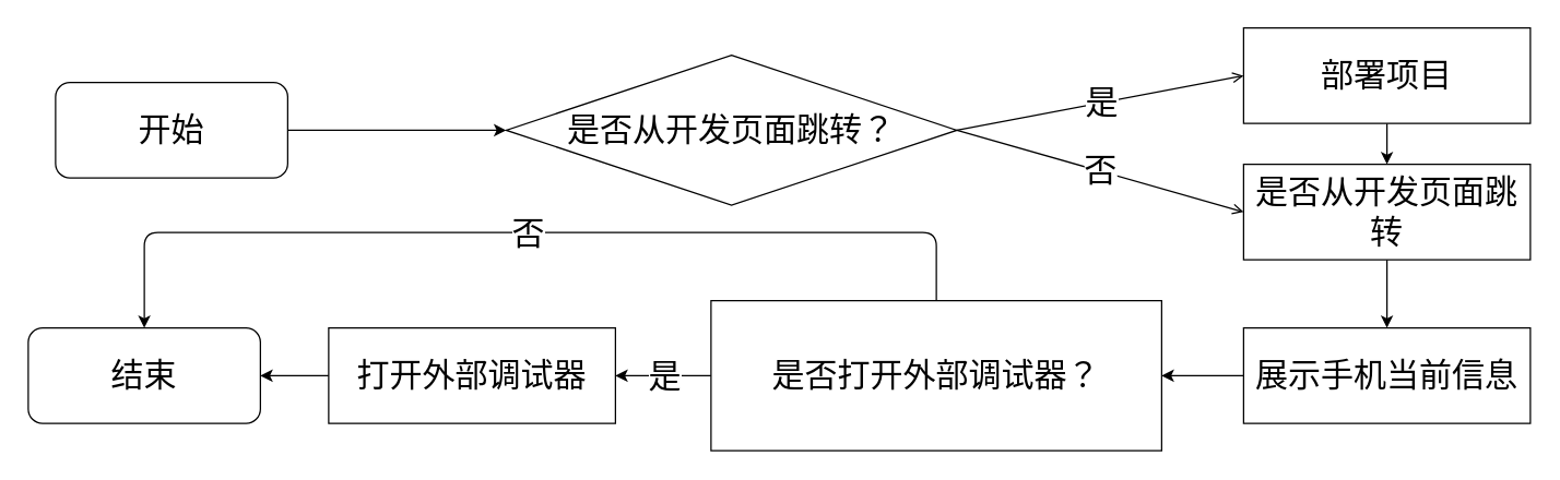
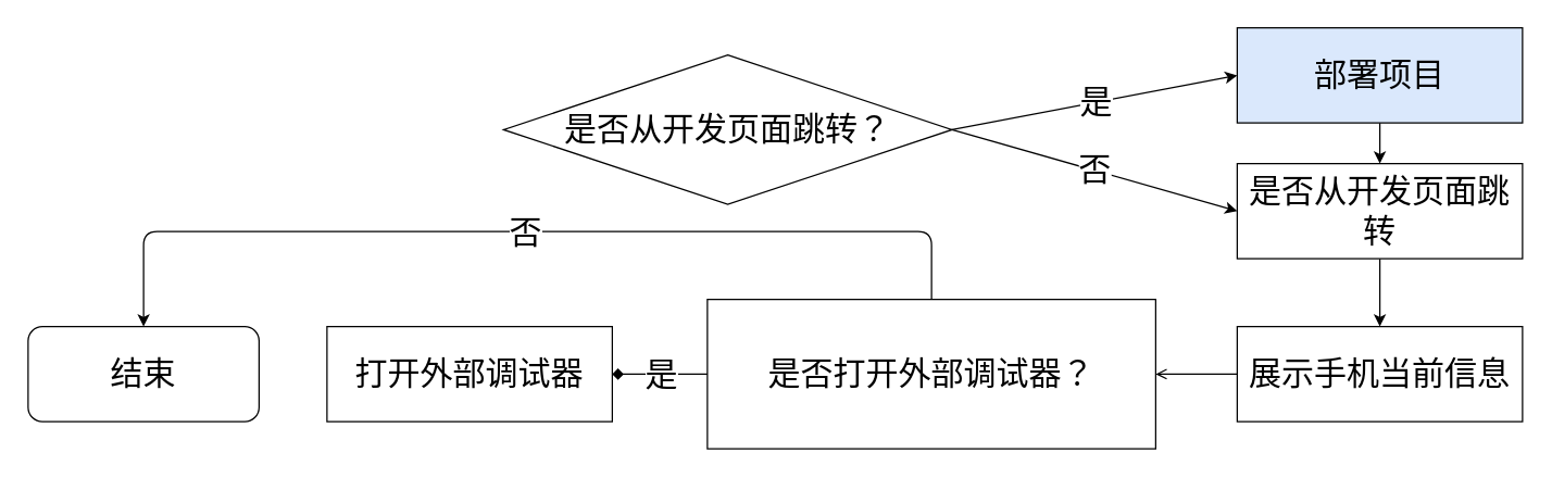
- <mxCell id="6" value="部署项目" style="rounded=0;whiteSpace=wrap;html=1;fontSize=24;" vertex="1" parent="1"><mxGeometry x="910" y="20" width="210" height="70" as="geometry" /></mxCell>
+ <mxCell id="6" value="部署项目" style="rounded=0;whiteSpace=wrap;html=1;fontSize=24;fillColor=#dae8fc;" vertex="1" parent="1"><mxGeometry x="910" y="20" width="210" height="70" as="geometry" /></mxCell>
- <mxCell id="9" value="s" style="endArrow=open;html=1;fontSize=24;exitX=1;exitY=0.5;exitDx=0;exitDy=0;entryX=0;entryY=0.5;entryDx=0;entryDy=0;" edge="1" parent="1" source="4" target="6"><mxGeometry relative="1" as="geometry"><mxPoint x="650" y="220" as="sourcePoint" /><mxPoint x="750" y="220" as="targetPoint" /></mxGeometry></mxCell>
+ <mxCell id="9" value="s" style="endArrow=classic;html=1;fontSize=24;exitX=1;exitY=0.5;exitDx=0;exitDy=0;entryX=0;entryY=0.5;entryDx=0;entryDy=0;" edge="1" parent="1" source="4" target="6"><mxGeometry relative="1" as="geometry"><mxPoint x="650" y="220" as="sourcePoint" /><mxPoint x="750" y="220" as="targetPoint" /></mxGeometry></mxCell>
- <mxCell id="3" value="&lt;font style=&quot;font-size: 24px;&quot;&gt;开始&lt;/font&gt;" style="rounded=1;whiteSpace=wrap;html=1;" vertex="1" parent="1"><mxGeometry x="40" y="60" width="170" height="70" as="geometry" /></mxCell>
- <mxCell id="2" style="edgeStyle=none;html=1;exitX=1;exitY=0.5;exitDx=0;exitDy=0;entryX=0;entryY=0.5;entryDx=0;entryDy=0;fontSize=24;" edge="1" parent="1" source="3" target="4"><mxGeometry relative="1" as="geometry" /></mxCell>
- <mxCell id="11" value="" style="endArrow=open;html=1;fontSize=24;exitX=1;exitY=0.5;exitDx=0;exitDy=0;entryX=0;entryY=0.5;entryDx=0;entryDy=0;" edge="1" parent="1" source="4" target="8"><mxGeometry relative="1" as="geometry"><mxPoint x="605" y="120" as="sourcePoint" /><mxPoint x="705" y="260" as="targetPoint" /></mxGeometry></mxCell>
+ <mxCell id="11" value="" style="endArrow=classic;html=1;fontSize=24;exitX=1;exitY=0.5;exitDx=0;exitDy=0;entryX=0;entryY=0.5;entryDx=0;entryDy=0;" edge="1" parent="1" source="4" target="8"><mxGeometry relative="1" as="geometry"><mxPoint x="605" y="120" as="sourcePoint" /><mxPoint x="705" y="260" as="targetPoint" /></mxGeometry></mxCell>
- <mxCell id="16" style="edgeStyle=none;html=1;exitX=0;exitY=0.5;exitDx=0;exitDy=0;entryX=1;entryY=0.5;entryDx=0;entryDy=0;fontSize=24;" edge="1" parent="1" source="17" target="18"><mxGeometry relative="1" as="geometry" /></mxCell>
- <mxCell id="19" value="s" style="endArrow=classic;html=1;fontSize=24;exitX=0;exitY=0.5;exitDx=0;exitDy=0;entryX=1;entryY=0.5;entryDx=0;entryDy=0;" edge="1" parent="1" source="15" target="17"><mxGeometry relative="1" as="geometry"><mxPoint x="430" y="450" as="sourcePoint" /><mxPoint x="530" y="450" as="targetPoint" /></mxGeometry></mxCell>
+ <mxCell id="19" value="s" style="endArrow=diamond;html=1;fontSize=24;exitX=0;exitY=0.5;exitDx=0;exitDy=0;entryX=1;entryY=0.5;entryDx=0;entryDy=0;" edge="1" parent="1" source="15" target="17"><mxGeometry relative="1" as="geometry"><mxPoint x="430" y="450" as="sourcePoint" /><mxPoint x="530" y="450" as="targetPoint" /></mxGeometry></mxCell>
- <mxCell id="13" style="edgeStyle=none;html=1;exitX=0;exitY=0.5;exitDx=0;exitDy=0;entryX=1;entryY=0.5;entryDx=0;entryDy=0;fontSize=24;" edge="1" parent="1" source="14" target="15"><mxGeometry relative="1" as="geometry" /></mxCell>
+ <mxCell id="13" style="edgeStyle=none;html=1;exitX=0;exitY=0.5;exitDx=0;exitDy=0;entryX=1;entryY=0.5;entryDx=0;entryDy=0;fontSize=24;endArrow=open;" edge="1" parent="1" source="14" target="15"><mxGeometry relative="1" as="geometry" /></mxCell>
